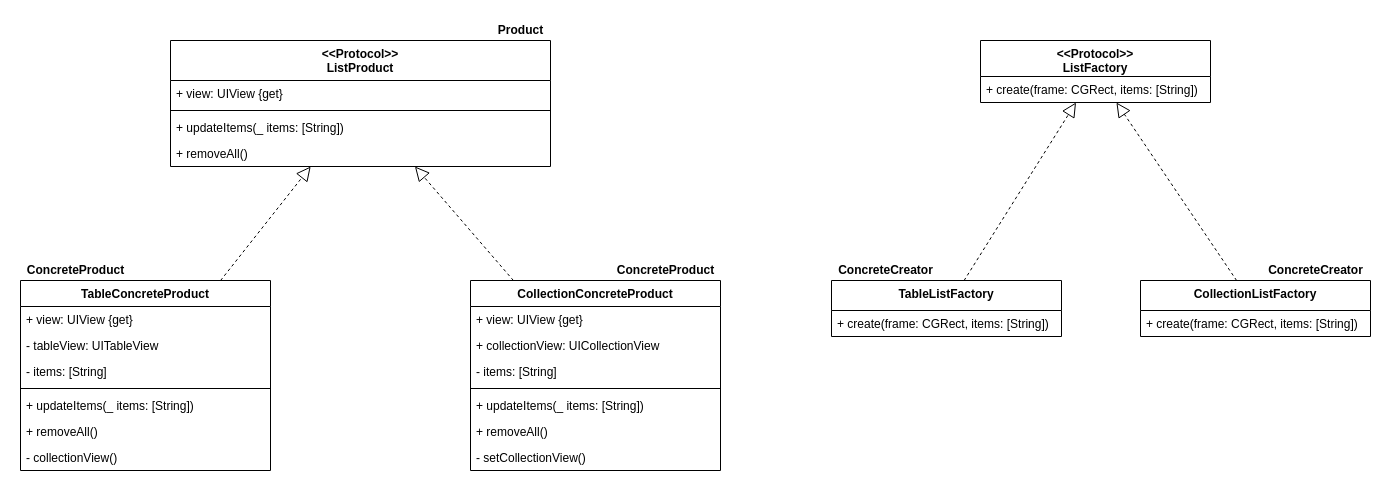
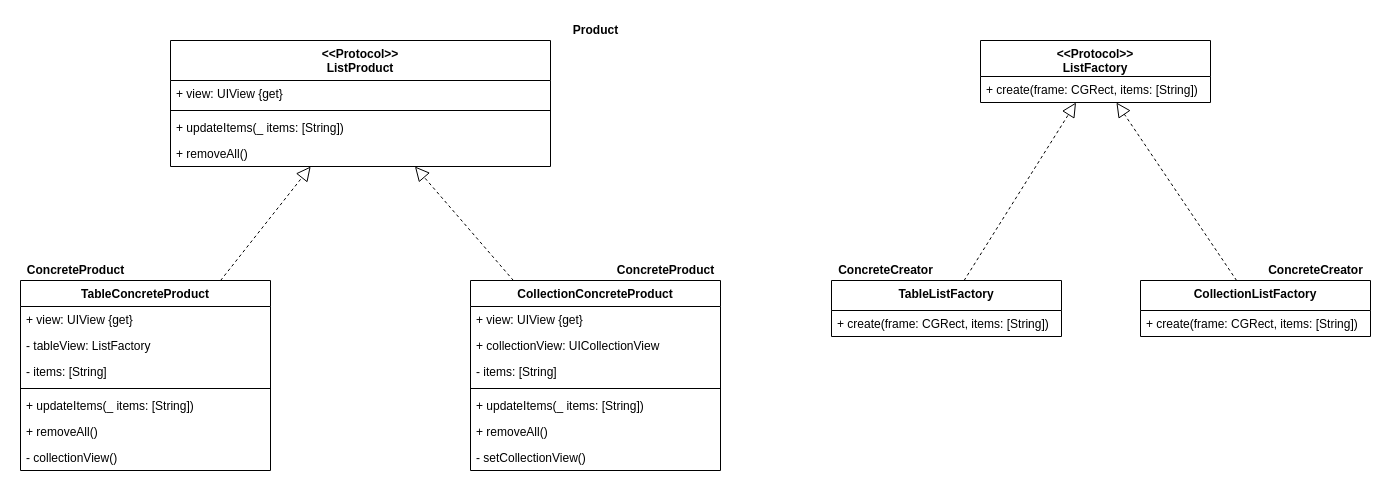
- <mxCell id="33" value="Product" style="text;html=1;align=center;verticalAlign=middle;resizable=0;points=[];autosize=1;fontStyle=1" vertex="1" parent="1"><mxGeometry x="490" y="20" width="60" height="20" as="geometry" /></mxCell>
+ <mxCell id="33" value="Product" style="text;html=1;align=center;verticalAlign=middle;resizable=0;points=[];autosize=1;fontStyle=1" vertex="1" parent="1"><mxGeometry x="565" y="20" width="60" height="20" as="geometry" /></mxCell>
- <mxCell id="9" value="- tableView: UITableView" style="text;strokeColor=none;fillColor=none;align=left;verticalAlign=top;spacingLeft=4;spacingRight=4;overflow=hidden;rotatable=0;points=[[0,0.5],[1,0.5]];portConstraint=eastwest;" vertex="1" parent="7"><mxGeometry y="52" width="250" height="26" as="geometry" /></mxCell>
+ <mxCell id="9" value="- tableView: ListFactory" style="text;strokeColor=none;fillColor=none;align=left;verticalAlign=top;spacingLeft=4;spacingRight=4;overflow=hidden;rotatable=0;points=[[0,0.5],[1,0.5]];portConstraint=eastwest;" vertex="1" parent="7"><mxGeometry y="52" width="250" height="26" as="geometry" /></mxCell>
